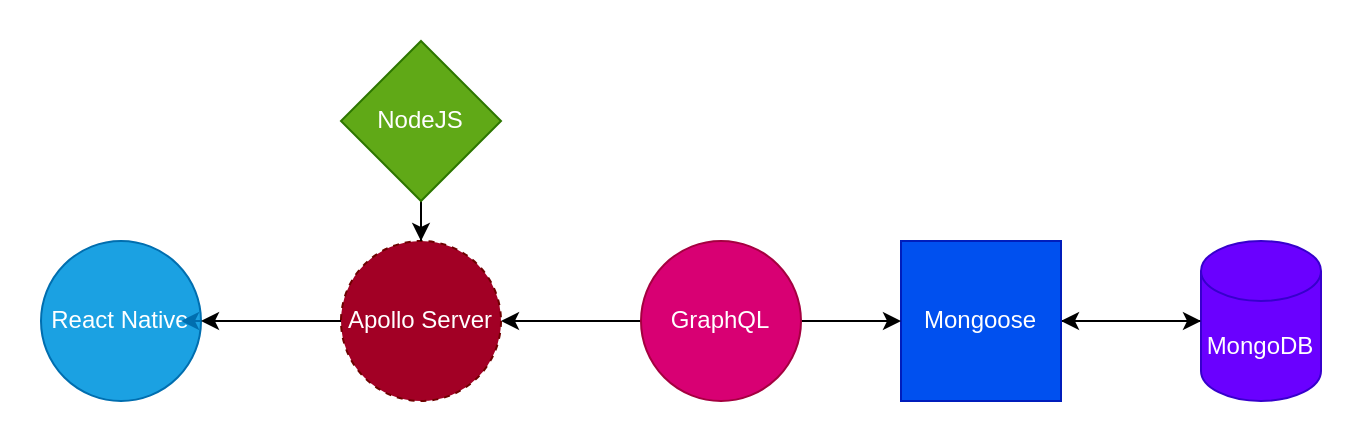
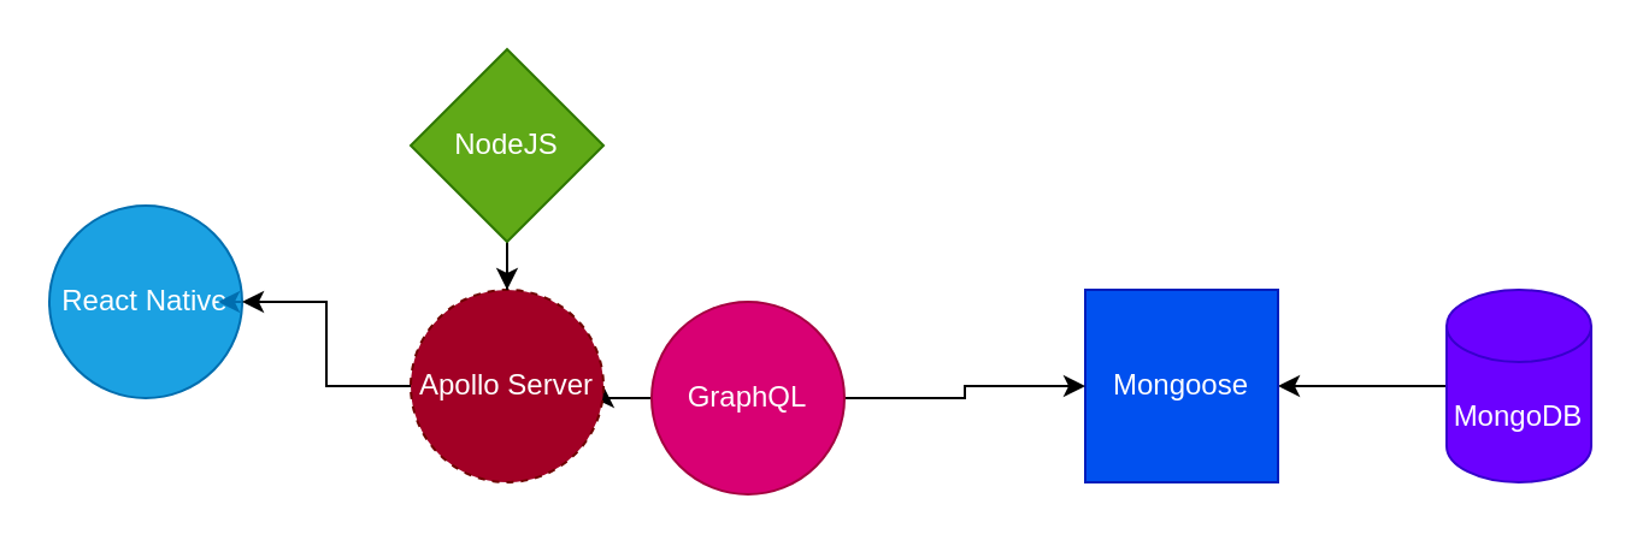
- <mxCell id="9" value="&lt;div&gt;React Native&lt;/div&gt;" style="ellipse;whiteSpace=wrap;html=1;aspect=fixed;fillColor=#1ba1e2;fontColor=#ffffff;strokeColor=#006EAF;" vertex="1" parent="1"><mxGeometry x="20" y="120" width="80" height="80" as="geometry" /></mxCell>
+ <mxCell id="9" value="&lt;div&gt;React Native&lt;/div&gt;" style="ellipse;whiteSpace=wrap;html=1;aspect=fixed;fillColor=#1ba1e2;fontColor=#ffffff;strokeColor=#006EAF;" vertex="1" parent="1"><mxGeometry x="20" y="85" width="80" height="80" as="geometry" /></mxCell>
- <mxCell id="8" value="&lt;div&gt;GraphQL&lt;/div&gt;" style="ellipse;whiteSpace=wrap;html=1;aspect=fixed;fillColor=#d80073;fontColor=#ffffff;strokeColor=#A50040;" vertex="1" parent="1"><mxGeometry x="320" y="120" width="80" height="80" as="geometry" /></mxCell>
+ <mxCell id="8" value="&lt;div&gt;GraphQL&lt;/div&gt;" style="ellipse;whiteSpace=wrap;html=1;aspect=fixed;fillColor=#d80073;fontColor=#ffffff;strokeColor=#A50040;" vertex="1" parent="1"><mxGeometry x="270" y="125" width="80" height="80" as="geometry" /></mxCell>
- <mxCell id="4" style="edgeStyle=orthogonalEdgeStyle;rounded=0;orthogonalLoop=1;jettySize=auto;html=1;entryX=0;entryY=0.5;entryDx=0;entryDy=0;entryPerimeter=0;" edge="1" parent="1" source="5" target="3"><mxGeometry relative="1" as="geometry" /></mxCell>
